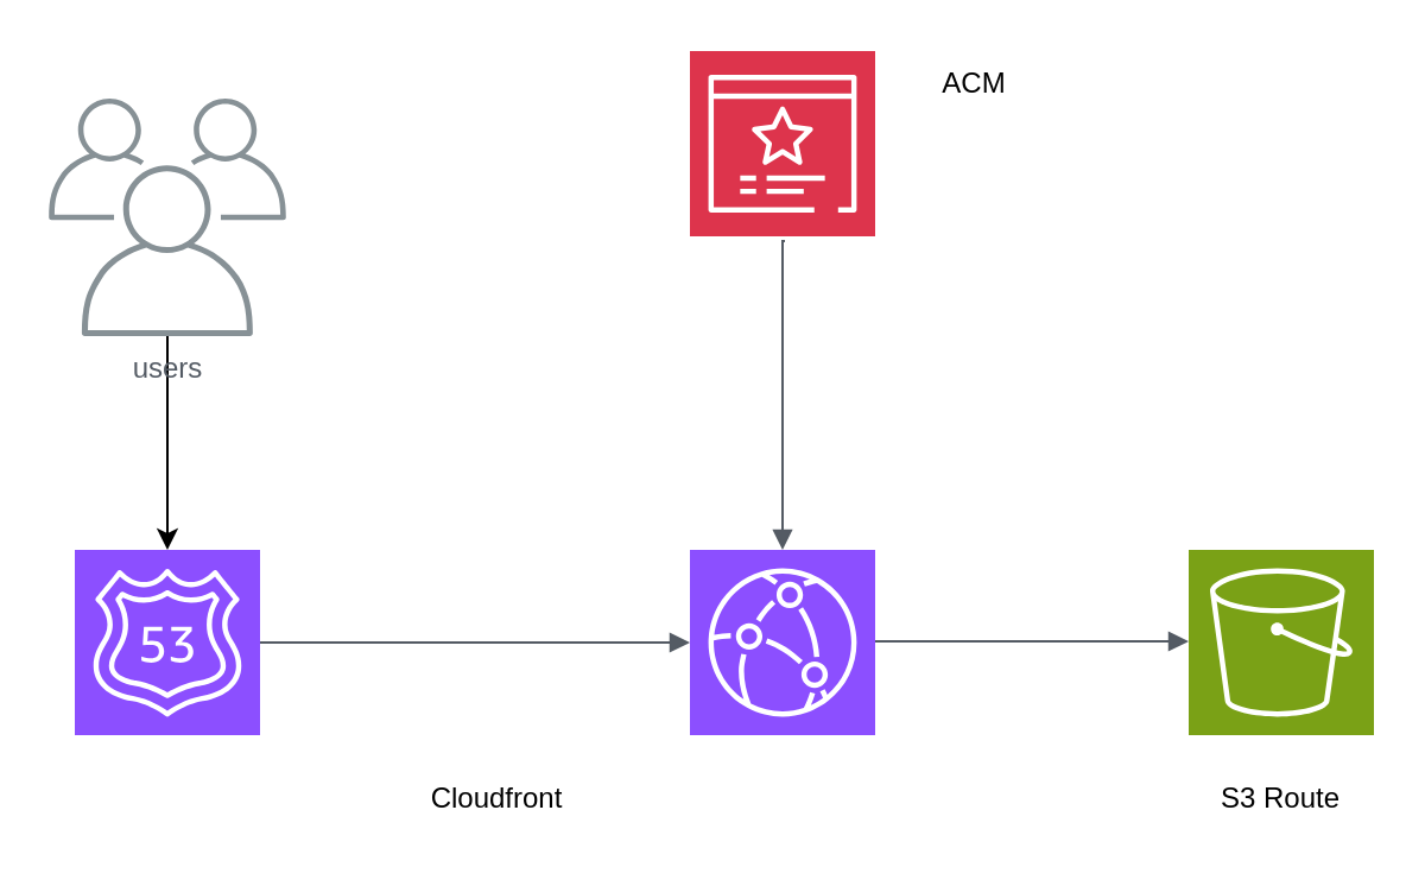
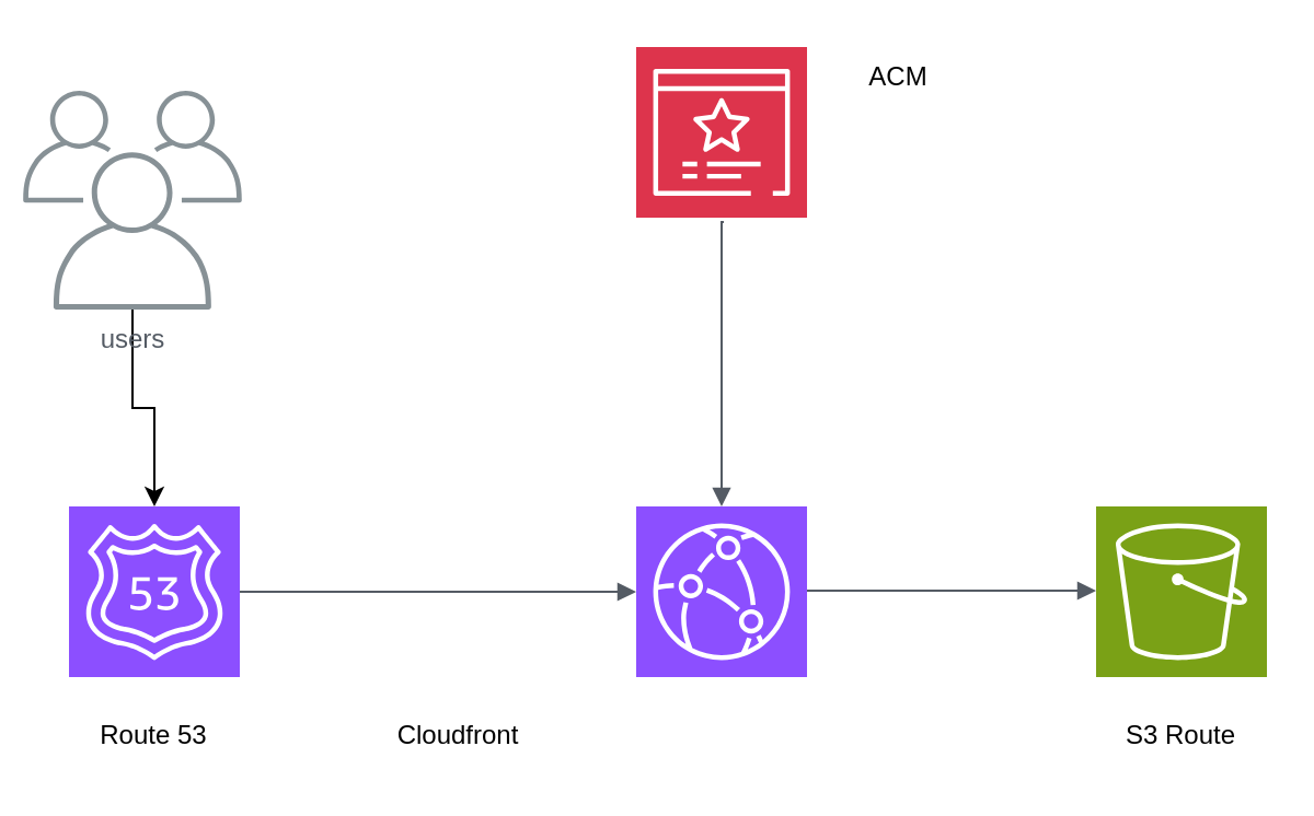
- <mxCell id="7" value="users" style="sketch=0;outlineConnect=0;gradientColor=none;fontColor=#545B64;strokeColor=none;fillColor=#879196;dashed=0;verticalLabelPosition=bottom;verticalAlign=top;align=center;html=1;fontSize=12;fontStyle=0;aspect=fixed;shape=mxgraph.aws4.illustration_users;pointerEvents=1" vertex="1" parent="1"><mxGeometry x="20" y="41" width="100" height="100" as="geometry" /></mxCell>
+ <mxCell id="7" value="users" style="sketch=0;outlineConnect=0;gradientColor=none;fontColor=#545B64;strokeColor=none;fillColor=#879196;dashed=0;verticalLabelPosition=bottom;verticalAlign=top;align=center;html=1;fontSize=12;fontStyle=0;aspect=fixed;shape=mxgraph.aws4.illustration_users;pointerEvents=1" vertex="1" parent="1"><mxGeometry x="10" y="41" width="100" height="100" as="geometry" /></mxCell>
+ <mxCell id="12" value="Route 53" style="text;html=1;align=center;verticalAlign=middle;whiteSpace=wrap;rounded=0;" vertex="1" parent="1"><mxGeometry x="40" y="321" width="60" height="30" as="geometry" /></mxCell>
